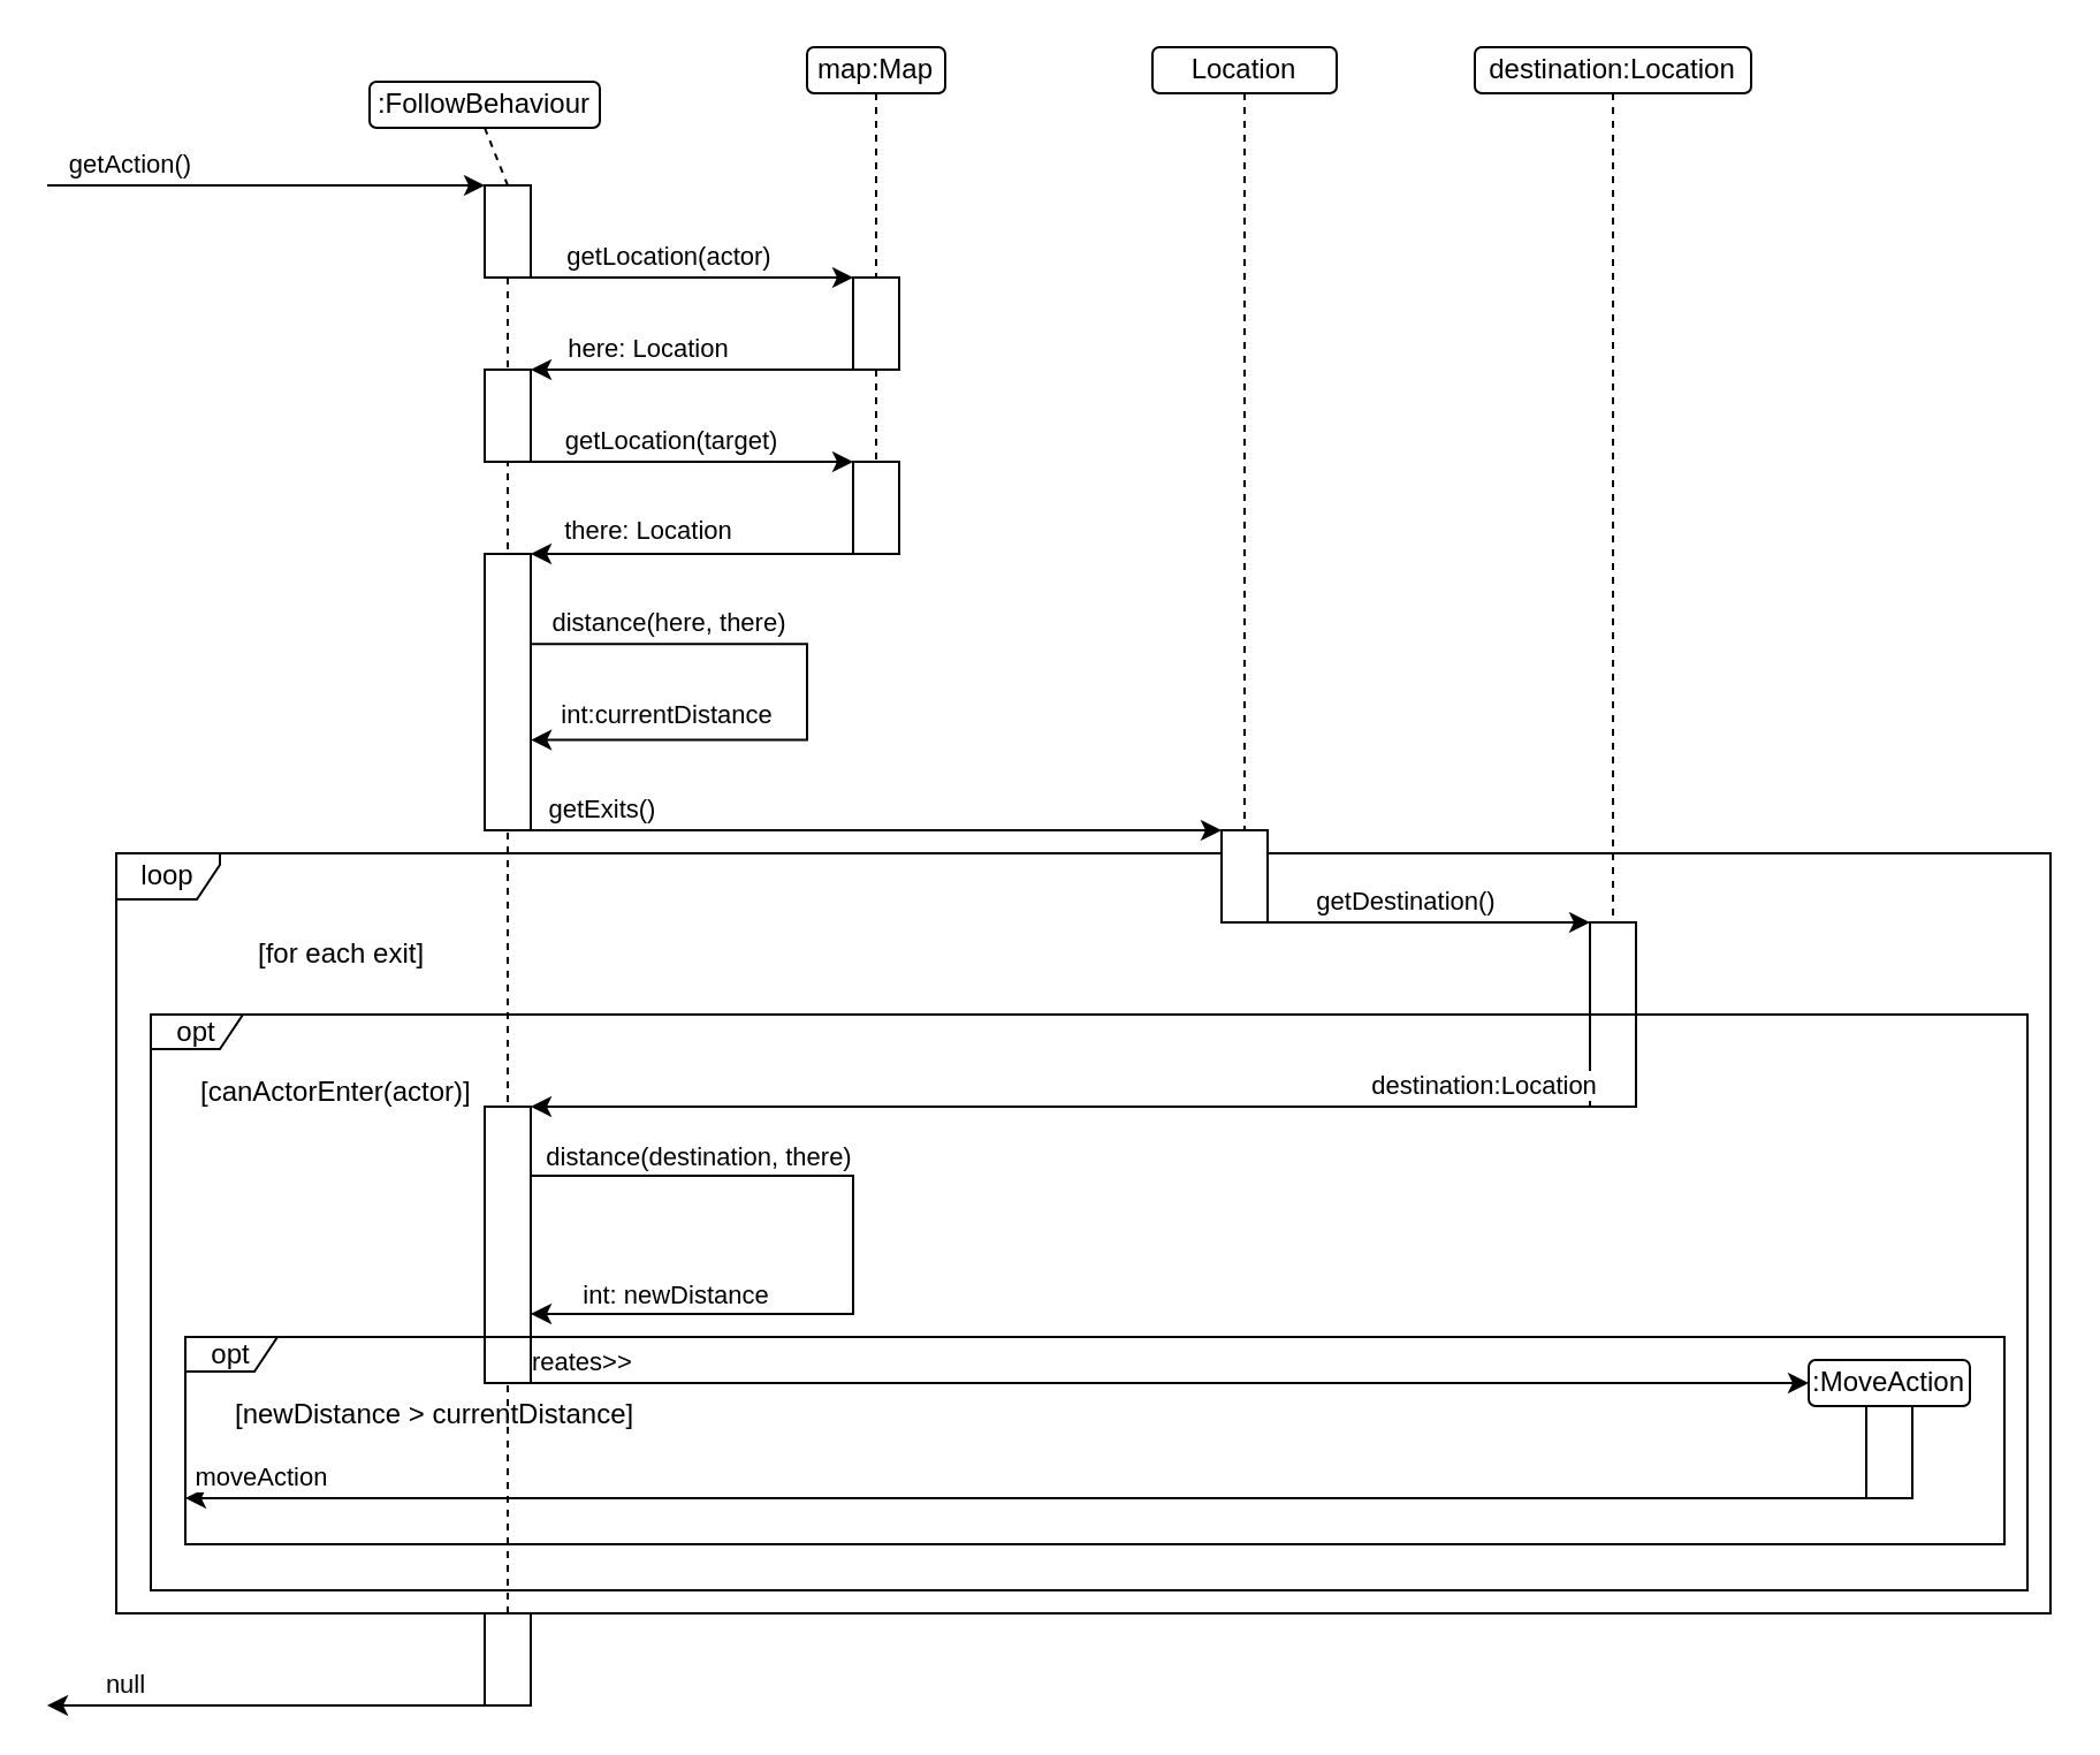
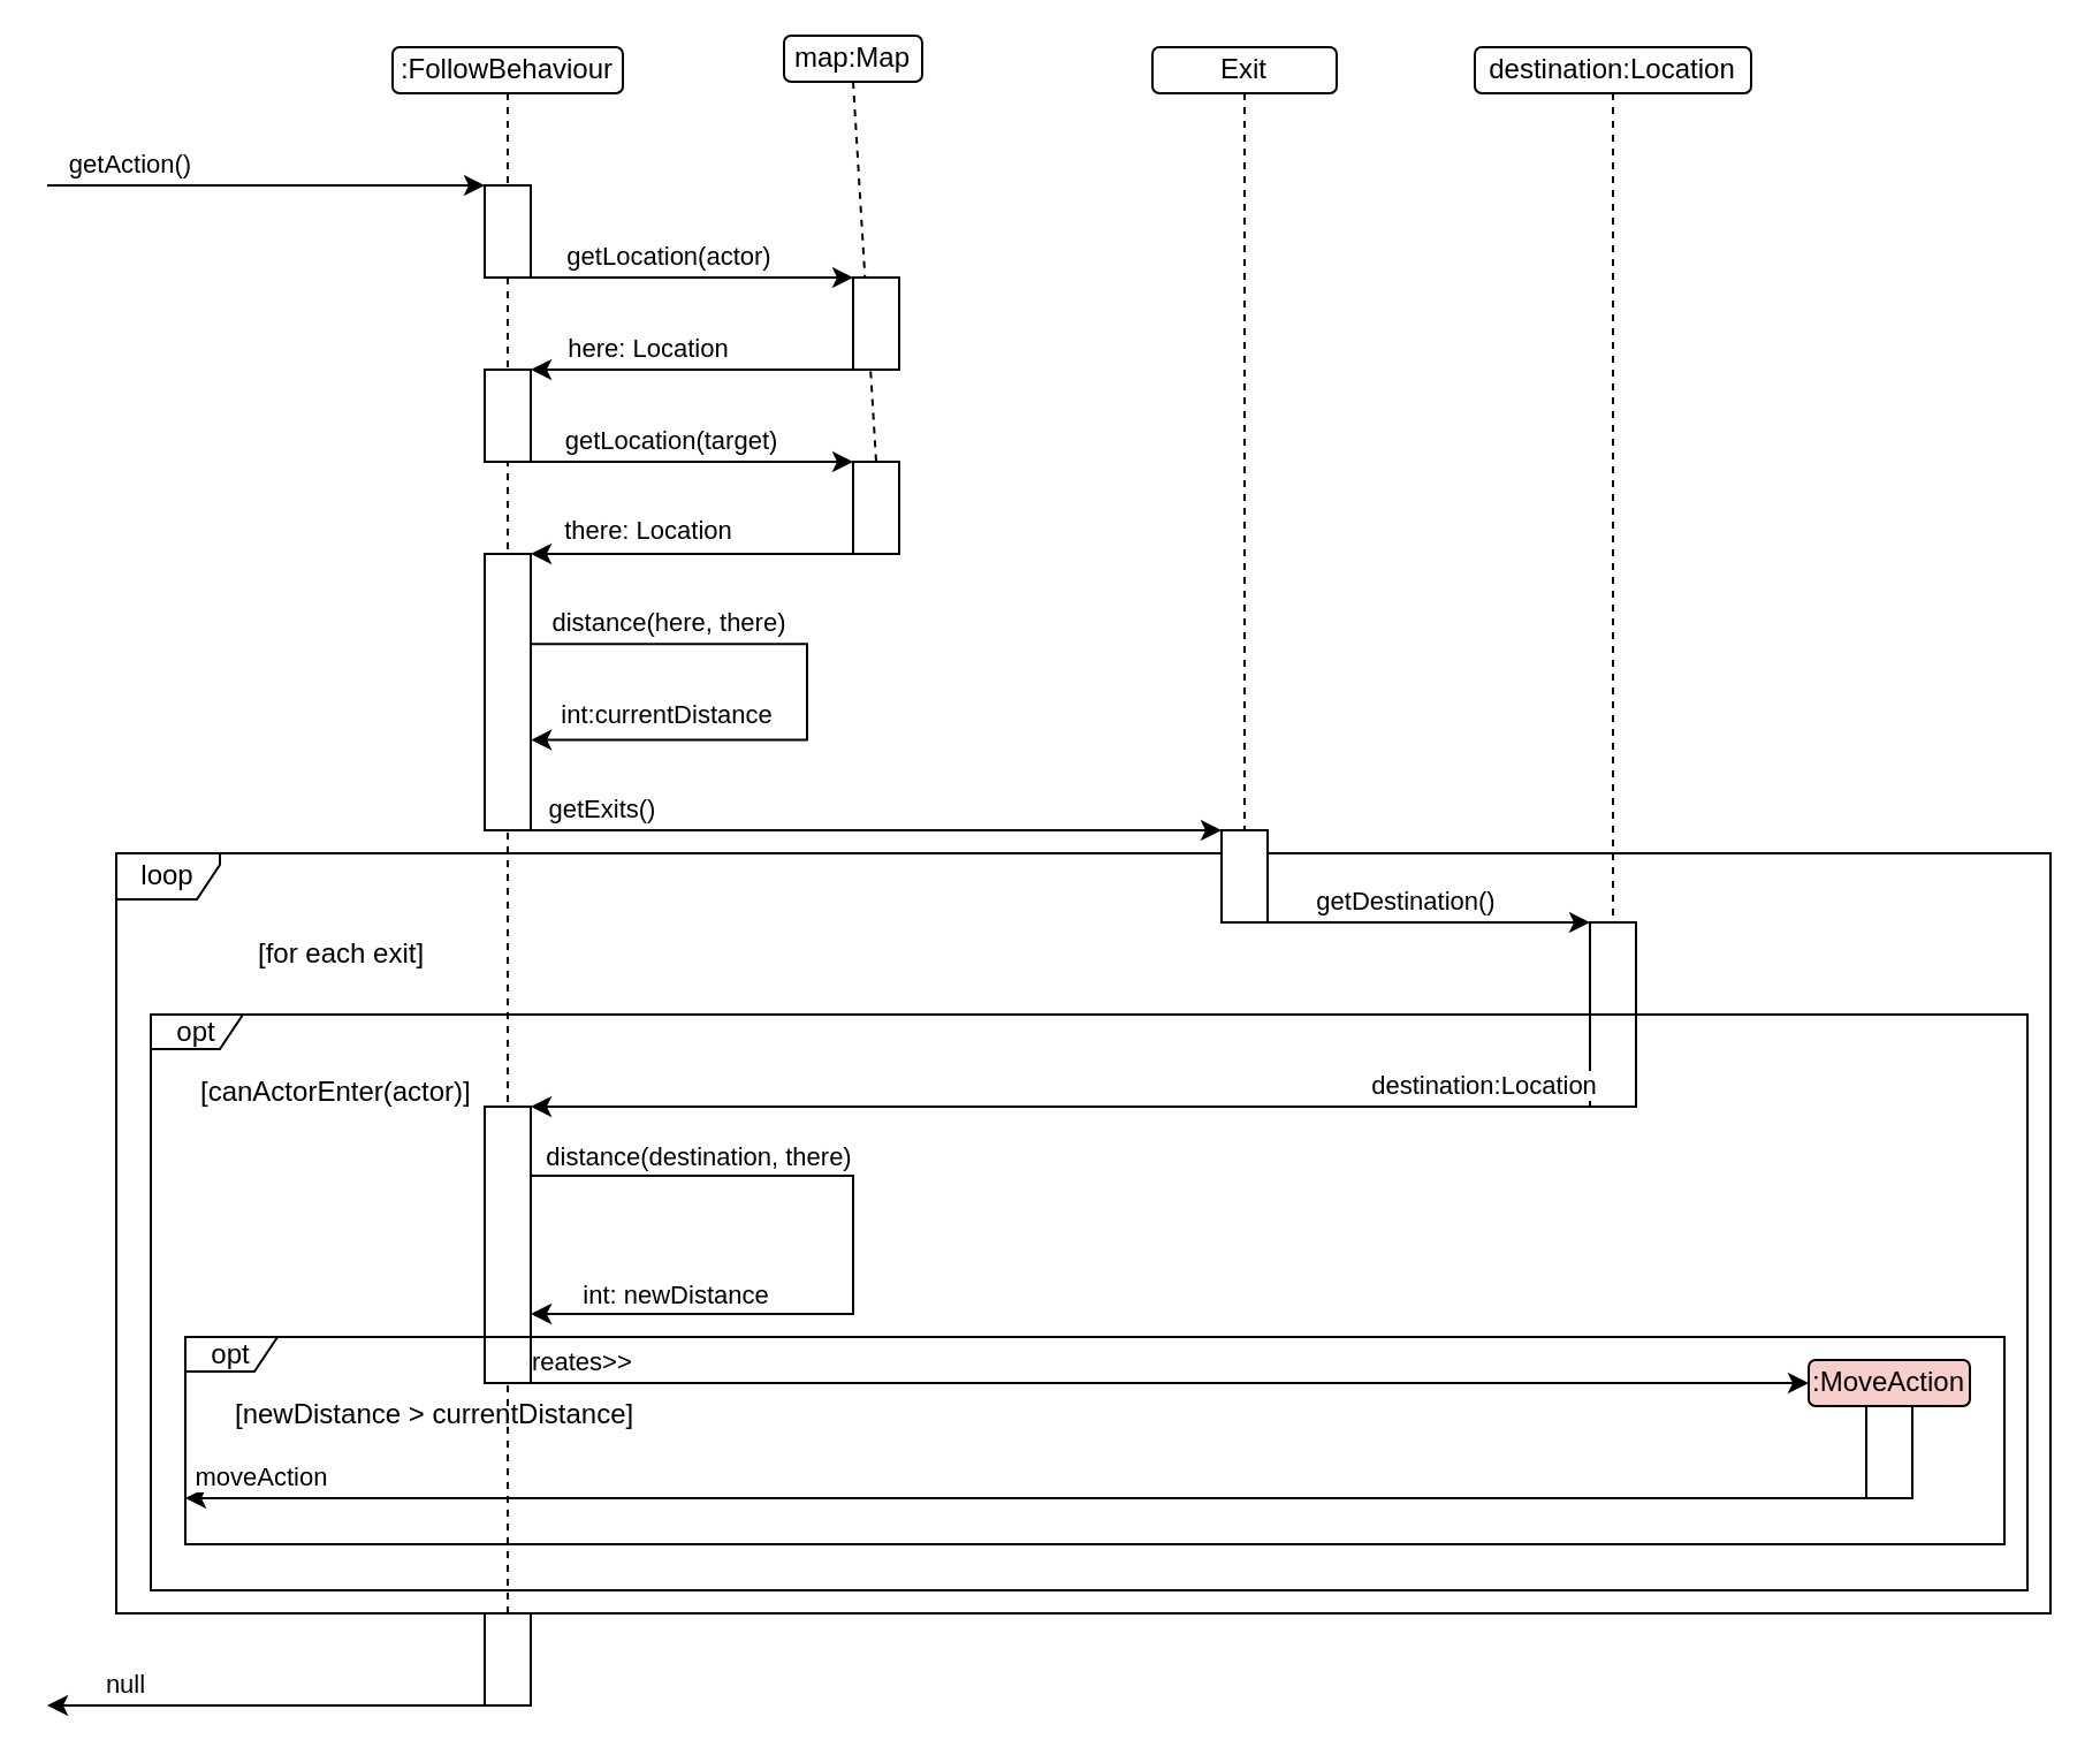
- <mxCell id="4" value="map:Map" style="rounded=1;whiteSpace=wrap;html=1;" vertex="1" parent="1"><mxGeometry x="350" y="20" width="60" height="20" as="geometry" /></mxCell>
+ <mxCell id="4" value="map:Map" style="rounded=1;whiteSpace=wrap;html=1;" vertex="1" parent="1"><mxGeometry x="340" y="15" width="60" height="20" as="geometry" /></mxCell>
- <mxCell id="35" value="Location" style="rounded=1;whiteSpace=wrap;html=1;" vertex="1" parent="1"><mxGeometry x="500" y="20" width="80" height="20" as="geometry" /></mxCell>
+ <mxCell id="35" value="Exit" style="rounded=1;whiteSpace=wrap;html=1;" vertex="1" parent="1"><mxGeometry x="500" y="20" width="80" height="20" as="geometry" /></mxCell>
- <mxCell id="11" value=":FollowBehaviour" style="rounded=1;whiteSpace=wrap;html=1;" vertex="1" parent="1"><mxGeometry x="160" y="35" width="100" height="20" as="geometry" /></mxCell>
+ <mxCell id="11" value=":FollowBehaviour" style="rounded=1;whiteSpace=wrap;html=1;" vertex="1" parent="1"><mxGeometry x="170" y="20" width="100" height="20" as="geometry" /></mxCell>
- <mxCell id="52" value=":MoveAction" style="rounded=1;whiteSpace=wrap;html=1;" vertex="1" parent="50"><mxGeometry x="705" y="10" width="70" height="20" as="geometry" /></mxCell>
+ <mxCell id="52" value=":MoveAction" style="rounded=1;whiteSpace=wrap;html=1;fillColor=#f8cecc;" vertex="1" parent="50"><mxGeometry x="705" y="10" width="70" height="20" as="geometry" /></mxCell>
